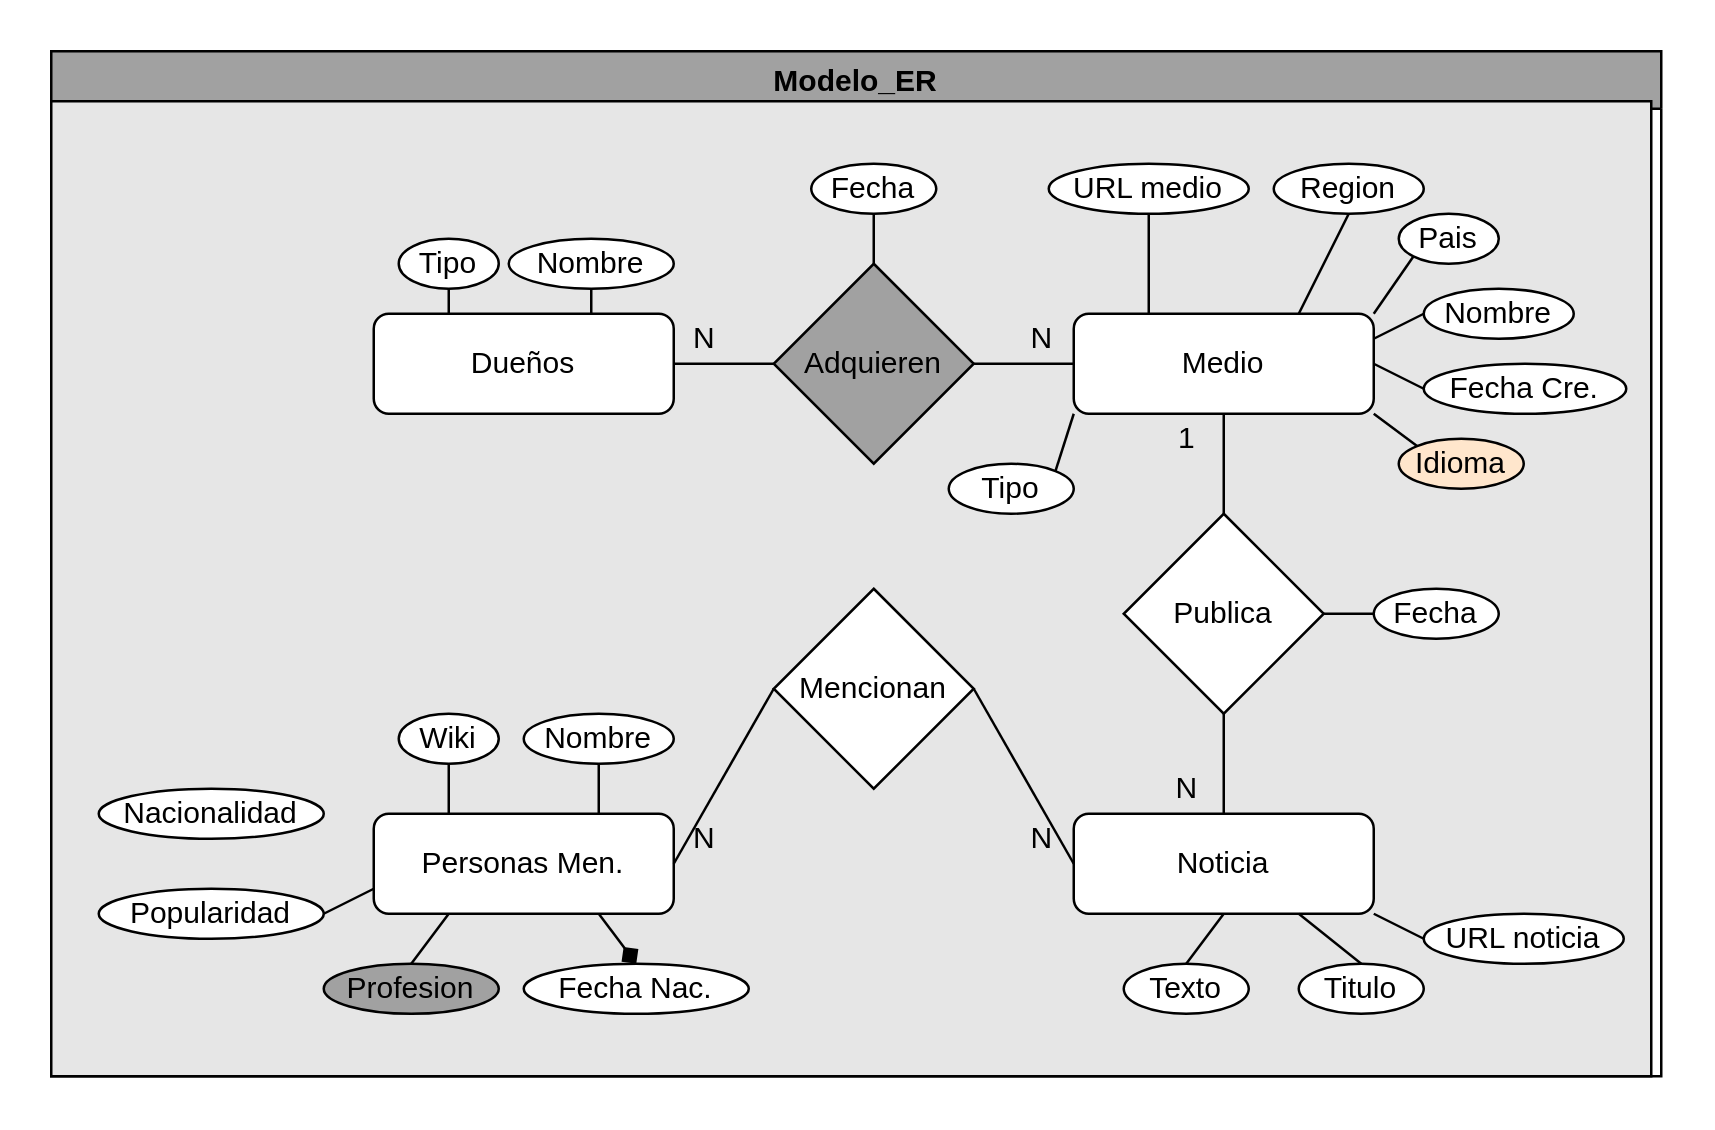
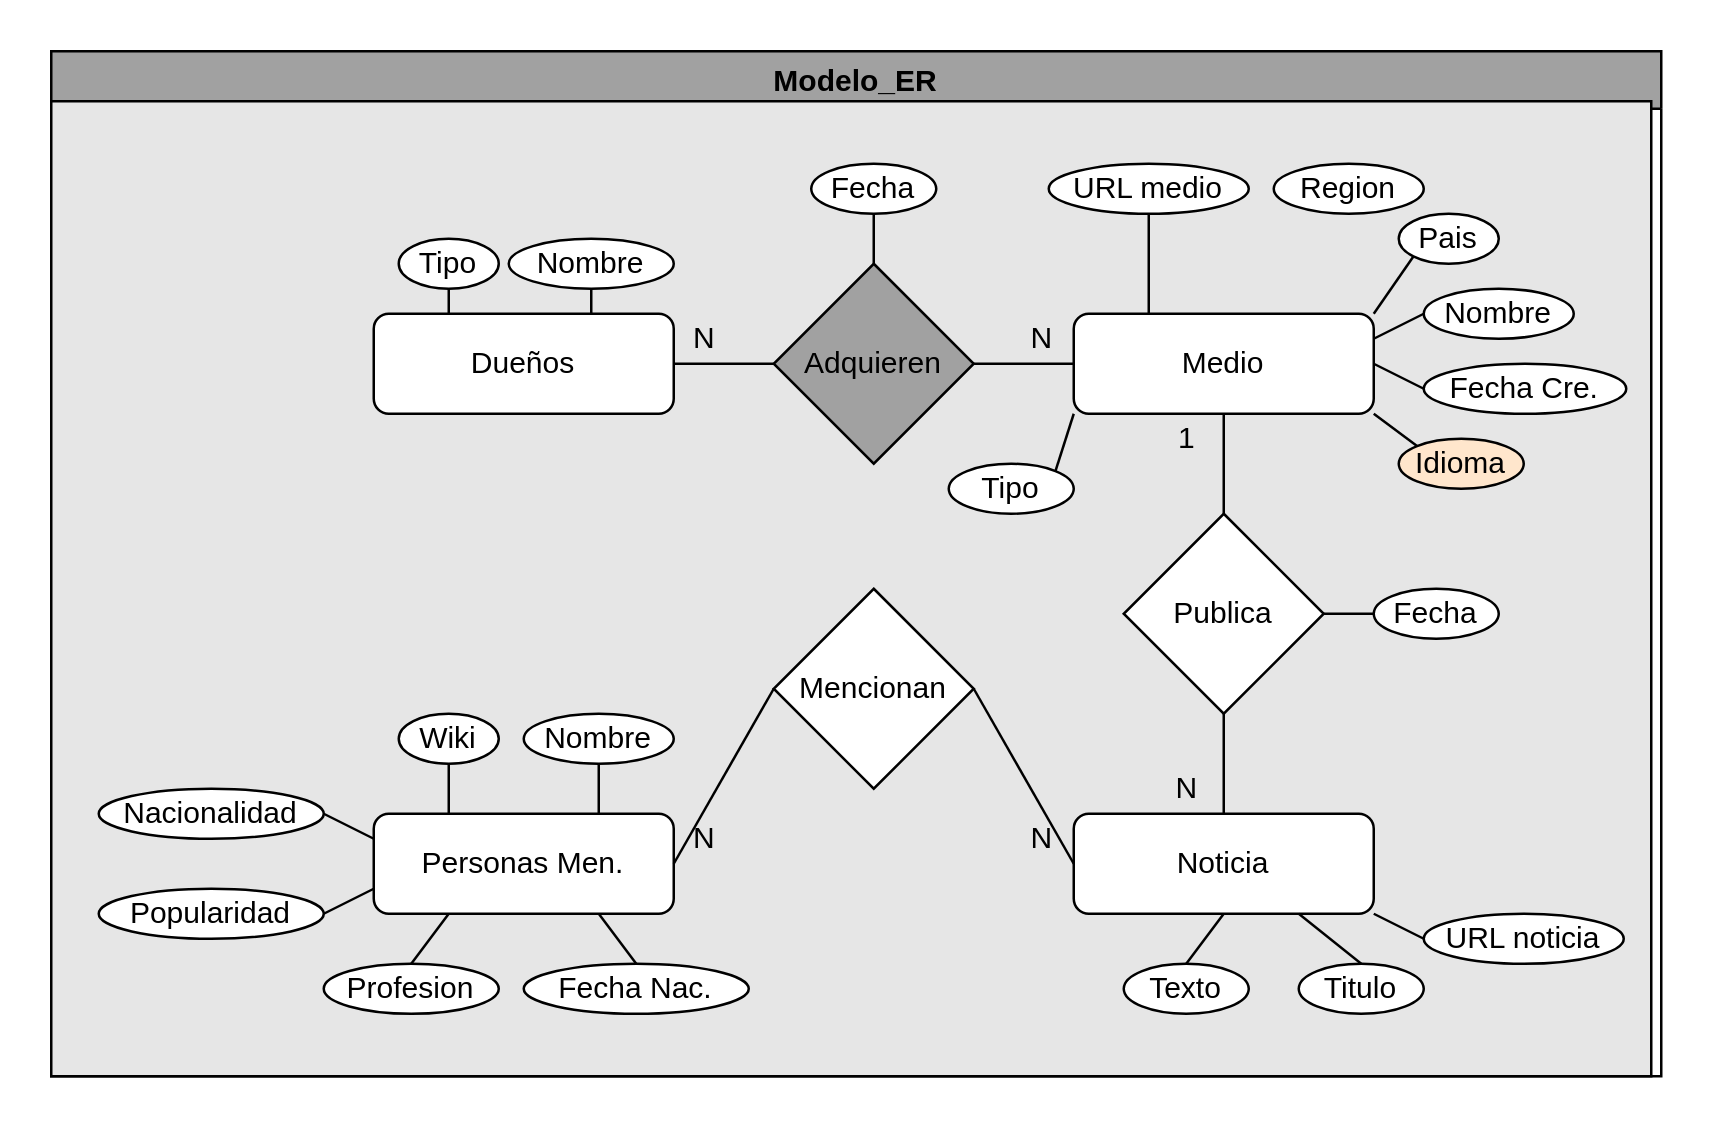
- <mxCell id="27" value="" style="endArrow=none;html=1;entryX=0.5;entryY=1;entryDx=0;entryDy=0;exitX=0.75;exitY=0;exitDx=0;exitDy=0;" edge="1" parent="1" source="6" target="19"><mxGeometry width="50" height="50" relative="1" as="geometry"><mxPoint x="439" y="235" as="sourcePoint" /><mxPoint x="489" y="185" as="targetPoint" /></mxGeometry></mxCell>
+ <mxCell id="56" value="" style="endArrow=none;html=1;exitX=1;exitY=0.5;exitDx=0;exitDy=0;entryX=0;entryY=0.25;entryDx=0;entryDy=0;" edge="1" parent="1" source="53" target="8"><mxGeometry width="50" height="50" relative="1" as="geometry"><mxPoint x="159" y="285" as="sourcePoint" /><mxPoint x="209" y="235" as="targetPoint" /></mxGeometry></mxCell>
- <mxCell id="52" value="" style="endArrow=diamond;html=1;exitX=0.75;exitY=1;exitDx=0;exitDy=0;entryX=0.5;entryY=0;entryDx=0;entryDy=0;" edge="1" parent="1" source="8" target="48"><mxGeometry width="50" height="50" relative="1" as="geometry"><mxPoint x="299" y="365" as="sourcePoint" /><mxPoint x="309" y="235" as="targetPoint" /></mxGeometry></mxCell>
+ <mxCell id="52" value="" style="endArrow=none;html=1;exitX=0.75;exitY=1;exitDx=0;exitDy=0;entryX=0.5;entryY=0;entryDx=0;entryDy=0;" edge="1" parent="1" source="8" target="48"><mxGeometry width="50" height="50" relative="1" as="geometry"><mxPoint x="299" y="365" as="sourcePoint" /><mxPoint x="309" y="235" as="targetPoint" /></mxGeometry></mxCell>
- <mxCell id="47" value="Profesion" style="ellipse;whiteSpace=wrap;html=1;fillColor=#a1a1a1;" vertex="1" parent="1"><mxGeometry x="129" y="385" width="70" height="20" as="geometry" /></mxCell>
+ <mxCell id="47" value="Profesion" style="ellipse;whiteSpace=wrap;html=1;" vertex="1" parent="1"><mxGeometry x="129" y="385" width="70" height="20" as="geometry" /></mxCell>
